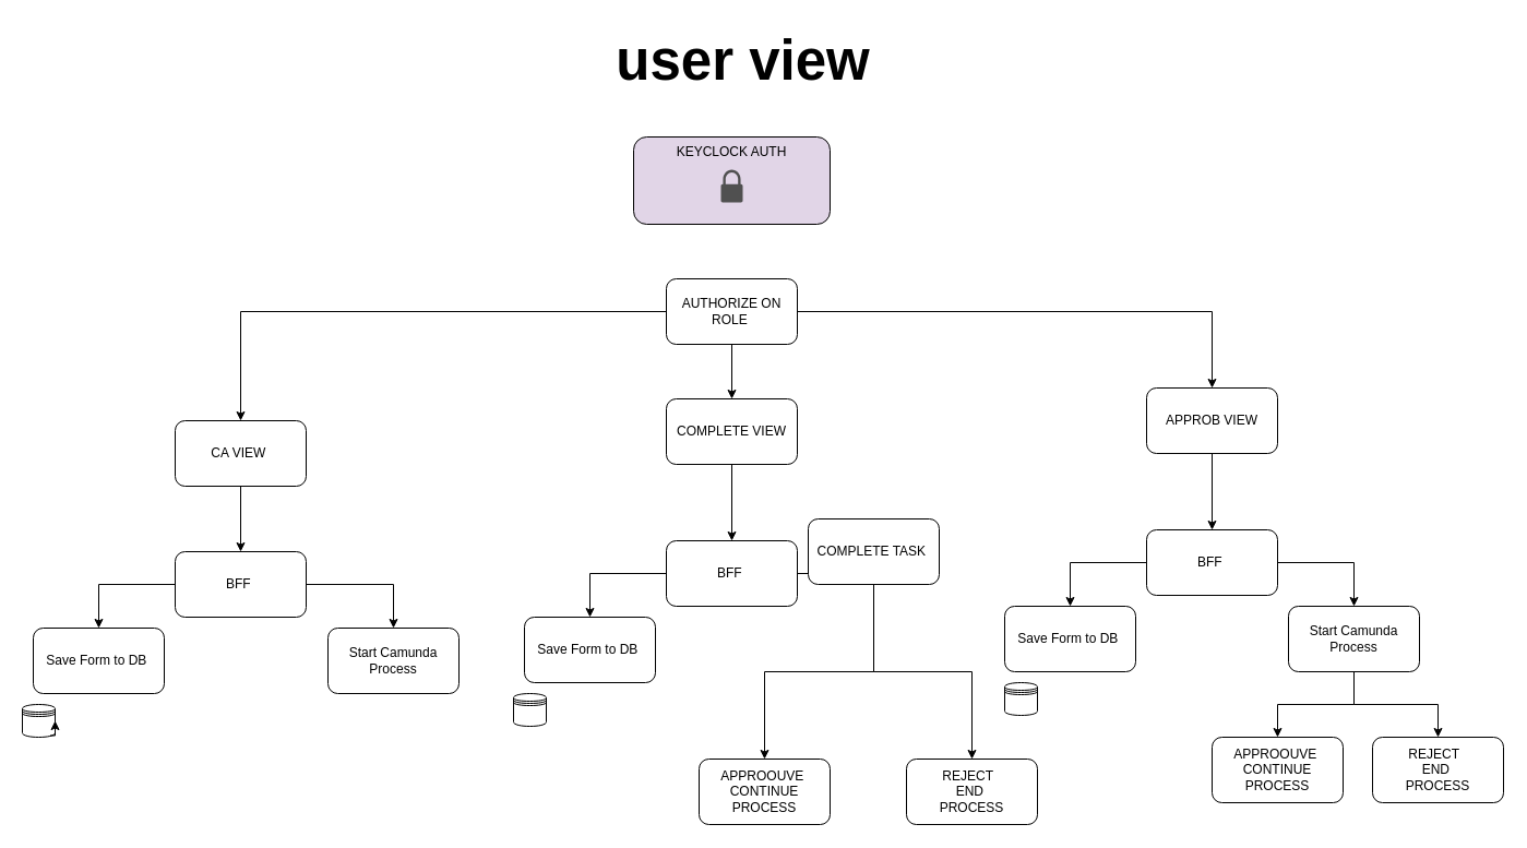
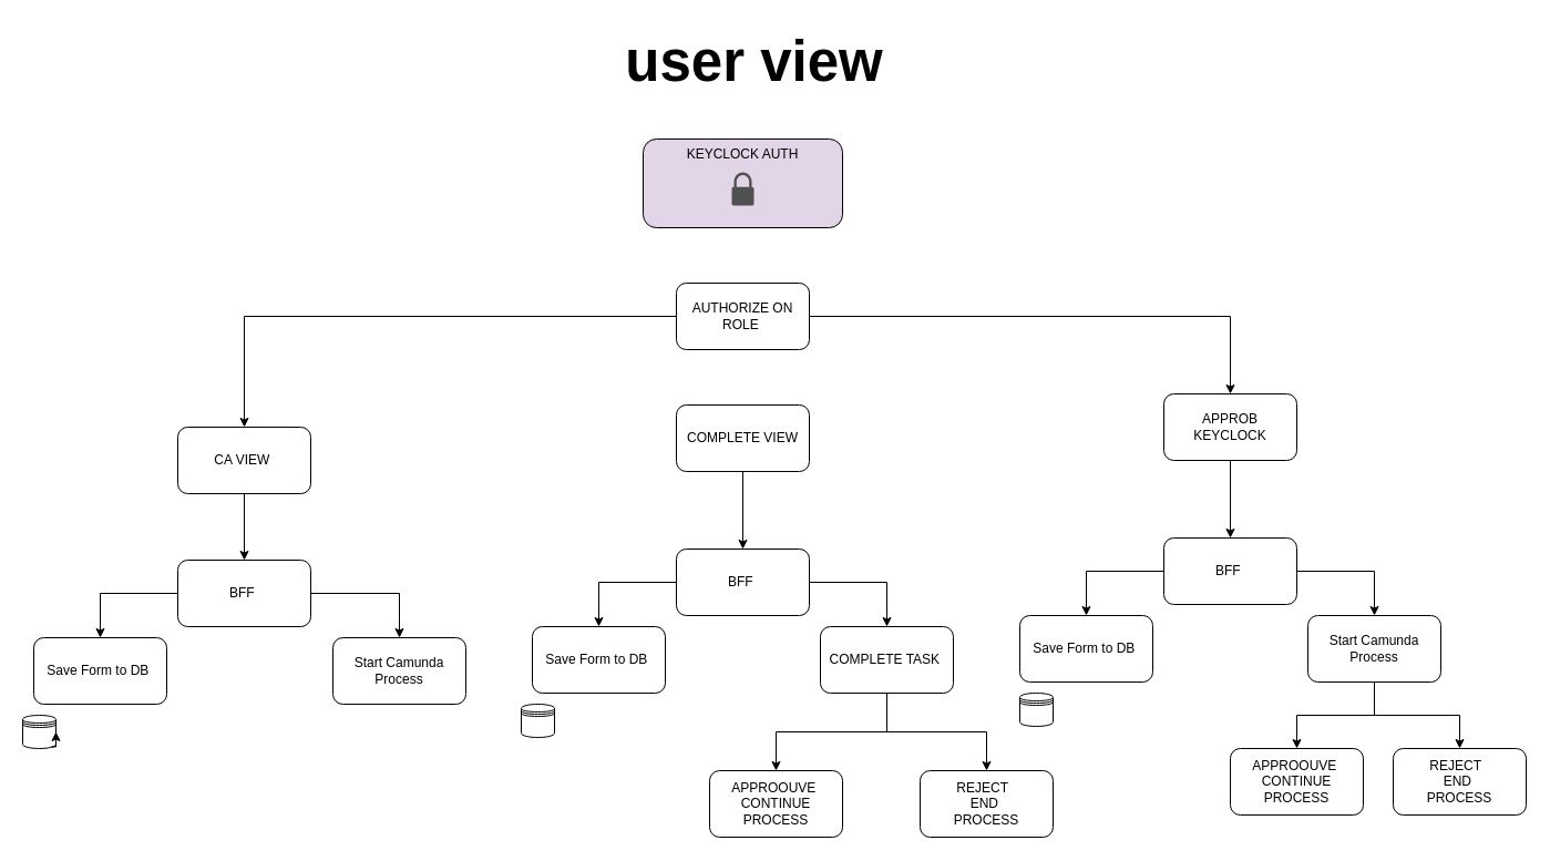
- <mxCell id="11" value="" style="edgeStyle=orthogonalEdgeStyle;rounded=0;orthogonalLoop=1;jettySize=auto;html=1;" edge="1" parent="1" source="12" target="14"><mxGeometry relative="1" as="geometry" /></mxCell>
- <mxCell id="24" value="APPROB VIEW" style="rounded=1;whiteSpace=wrap;html=1;" vertex="1" parent="1"><mxGeometry x="1050" y="355" width="120" height="60" as="geometry" /></mxCell>
+ <mxCell id="24" value="APPROB KEYCLOCK" style="rounded=1;whiteSpace=wrap;html=1;" vertex="1" parent="1"><mxGeometry x="1050" y="355" width="120" height="60" as="geometry" /></mxCell>
- <mxCell id="21" value="COMPLETE TASK&amp;nbsp;" style="whiteSpace=wrap;html=1;rounded=1;" vertex="1" parent="1"><mxGeometry x="740" y="475" width="120" height="60" as="geometry" /></mxCell>
+ <mxCell id="21" value="COMPLETE TASK&amp;nbsp;" style="whiteSpace=wrap;html=1;rounded=1;" vertex="1" parent="1"><mxGeometry x="740" y="565" width="120" height="60" as="geometry" /></mxCell>
